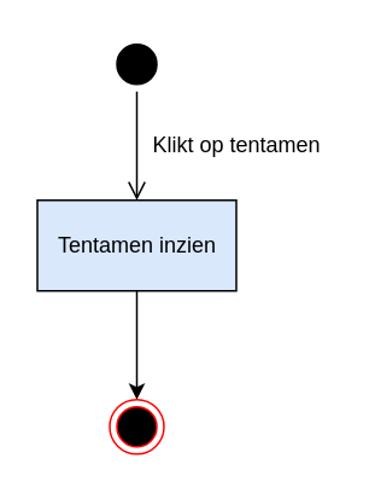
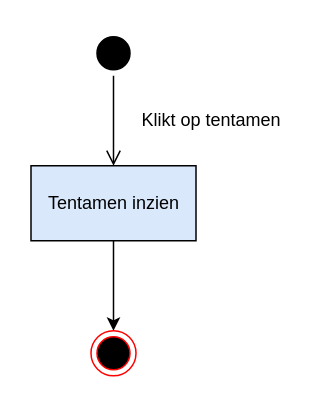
- <mxCell id="6" value="Klikt op tentamen" style="text;html=1;align=center;verticalAlign=middle;resizable=0;points=[];autosize=1;strokeColor=none;fillColor=none;" vertex="1" parent="1"><mxGeometry x="75" y="70" width="110" height="20" as="geometry" /></mxCell>
+ <mxCell id="6" value="Klikt op tentamen" style="text;html=1;align=center;verticalAlign=middle;resizable=0;points=[];autosize=1;strokeColor=none;fillColor=none;" vertex="1" parent="1"><mxGeometry x="85" y="70" width="110" height="20" as="geometry" /></mxCell>
